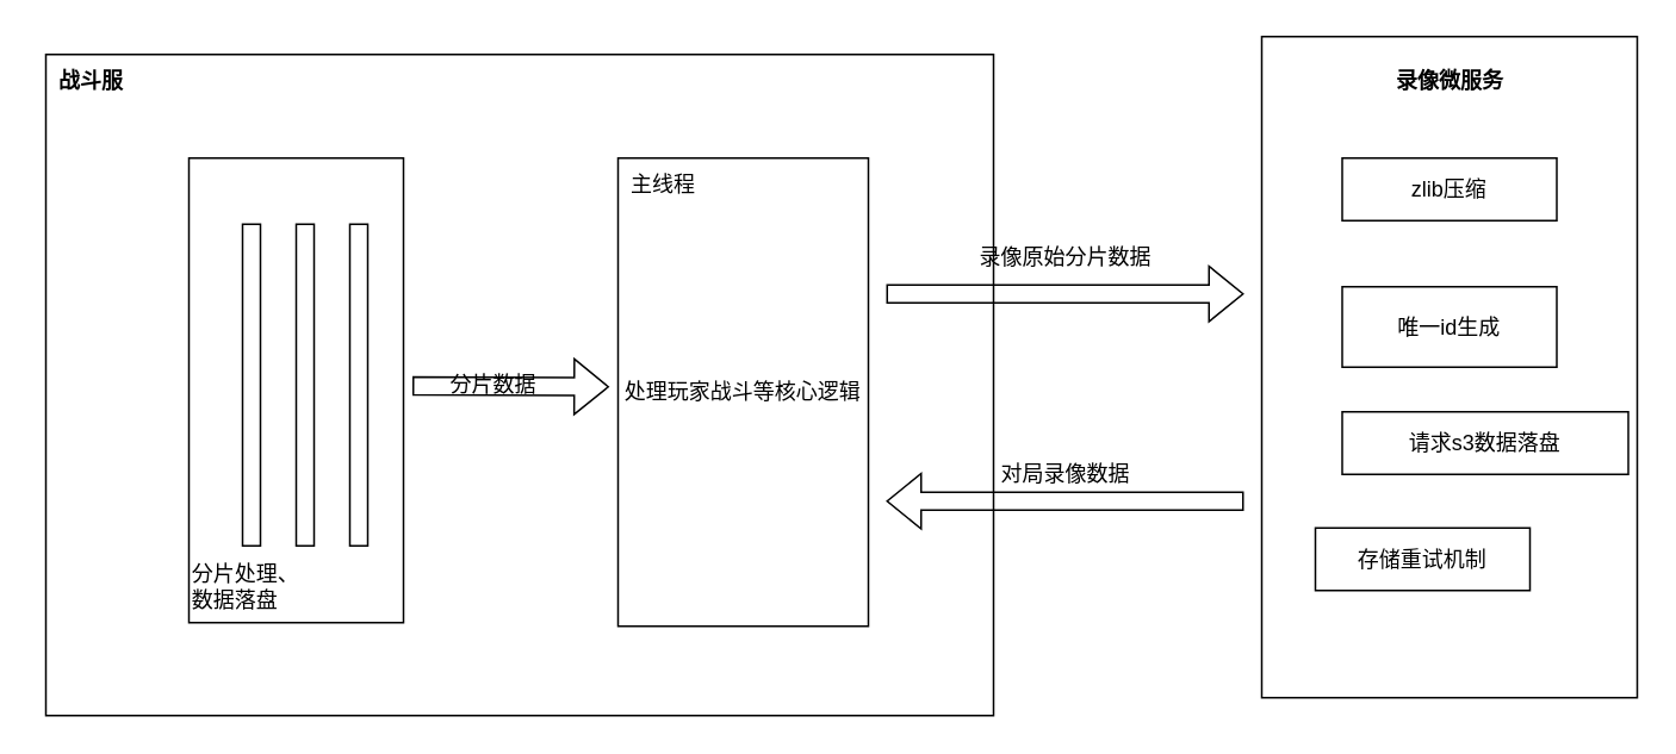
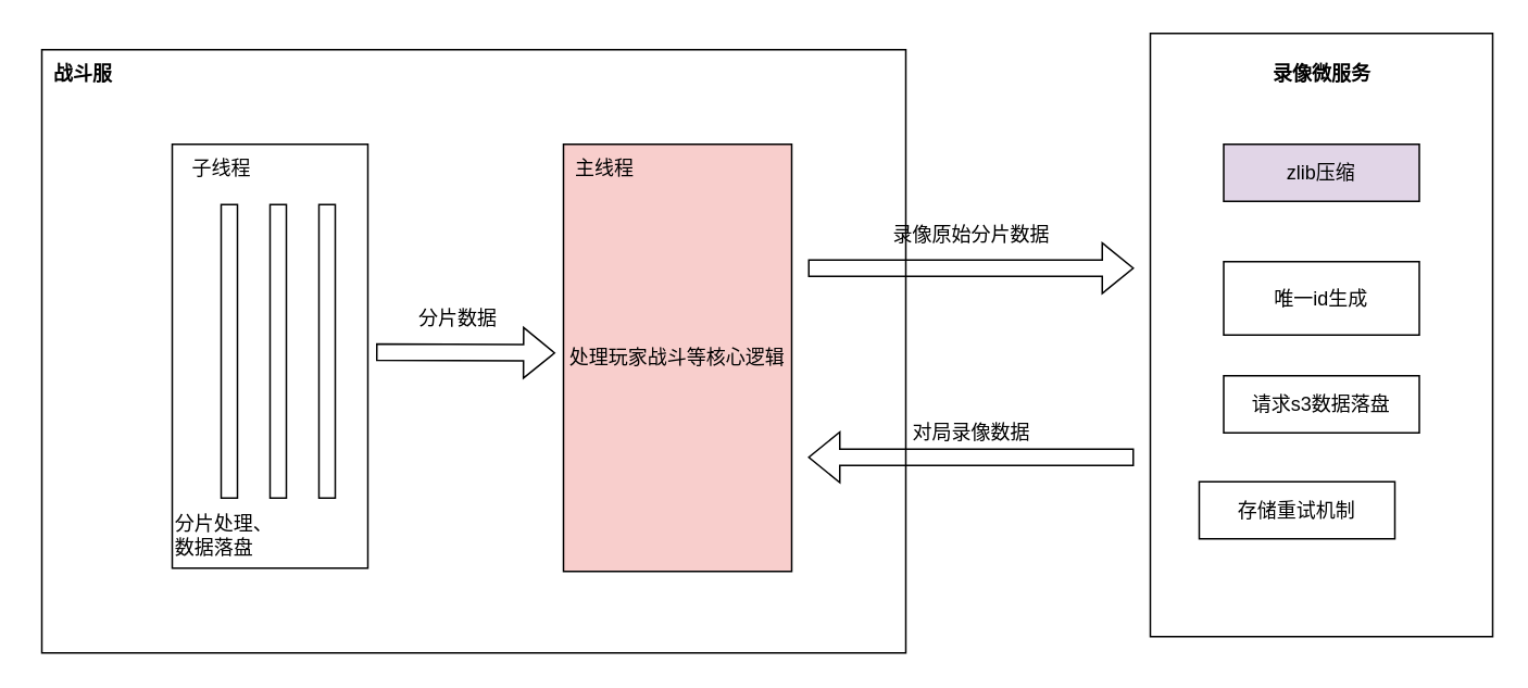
+ <mxCell id="8" value="子线程" style="text;html=1;align=center;verticalAlign=middle;resizable=0;points=[];autosize=1;strokeColor=none;fillColor=none;" vertex="1" parent="1"><mxGeometry x="105" y="88" width="60" height="30" as="geometry" /></mxCell>
- <mxCell id="16" value="zlib压缩" style="rounded=0;whiteSpace=wrap;html=1;" vertex="1" parent="1"><mxGeometry x="750" y="88" width="120" height="35" as="geometry" /></mxCell>
+ <mxCell id="16" value="zlib压缩" style="rounded=0;whiteSpace=wrap;html=1;fillColor=#e1d5e7;" vertex="1" parent="1"><mxGeometry x="750" y="88" width="120" height="35" as="geometry" /></mxCell>
- <mxCell id="12" value="分片数据" style="text;html=1;align=center;verticalAlign=middle;resizable=0;points=[];autosize=1;strokeColor=none;fillColor=none;" vertex="1" parent="1"><mxGeometry x="240" y="200" width="70" height="30" as="geometry" /></mxCell>
+ <mxCell id="12" value="分片数据" style="text;html=1;align=center;verticalAlign=middle;resizable=0;points=[];autosize=1;strokeColor=none;fillColor=none;" vertex="1" parent="1"><mxGeometry x="245" y="180" width="70" height="30" as="geometry" /></mxCell>
- <mxCell id="10" value="处理玩家战斗等核心逻辑" style="rounded=0;whiteSpace=wrap;html=1;" vertex="1" parent="1"><mxGeometry x="345" y="88" width="140" height="262" as="geometry" /></mxCell>
+ <mxCell id="10" value="处理玩家战斗等核心逻辑" style="rounded=0;whiteSpace=wrap;html=1;fillColor=#f8cecc;" vertex="1" parent="1"><mxGeometry x="345" y="88" width="140" height="262" as="geometry" /></mxCell>
- <mxCell id="17" value="请求s3数据落盘" style="rounded=0;whiteSpace=wrap;html=1;" vertex="1" parent="1"><mxGeometry x="750" y="230" width="160" height="35" as="geometry" /></mxCell>
+ <mxCell id="17" value="请求s3数据落盘" style="rounded=0;whiteSpace=wrap;html=1;" vertex="1" parent="1"><mxGeometry x="750" y="230" width="120" height="35" as="geometry" /></mxCell>
